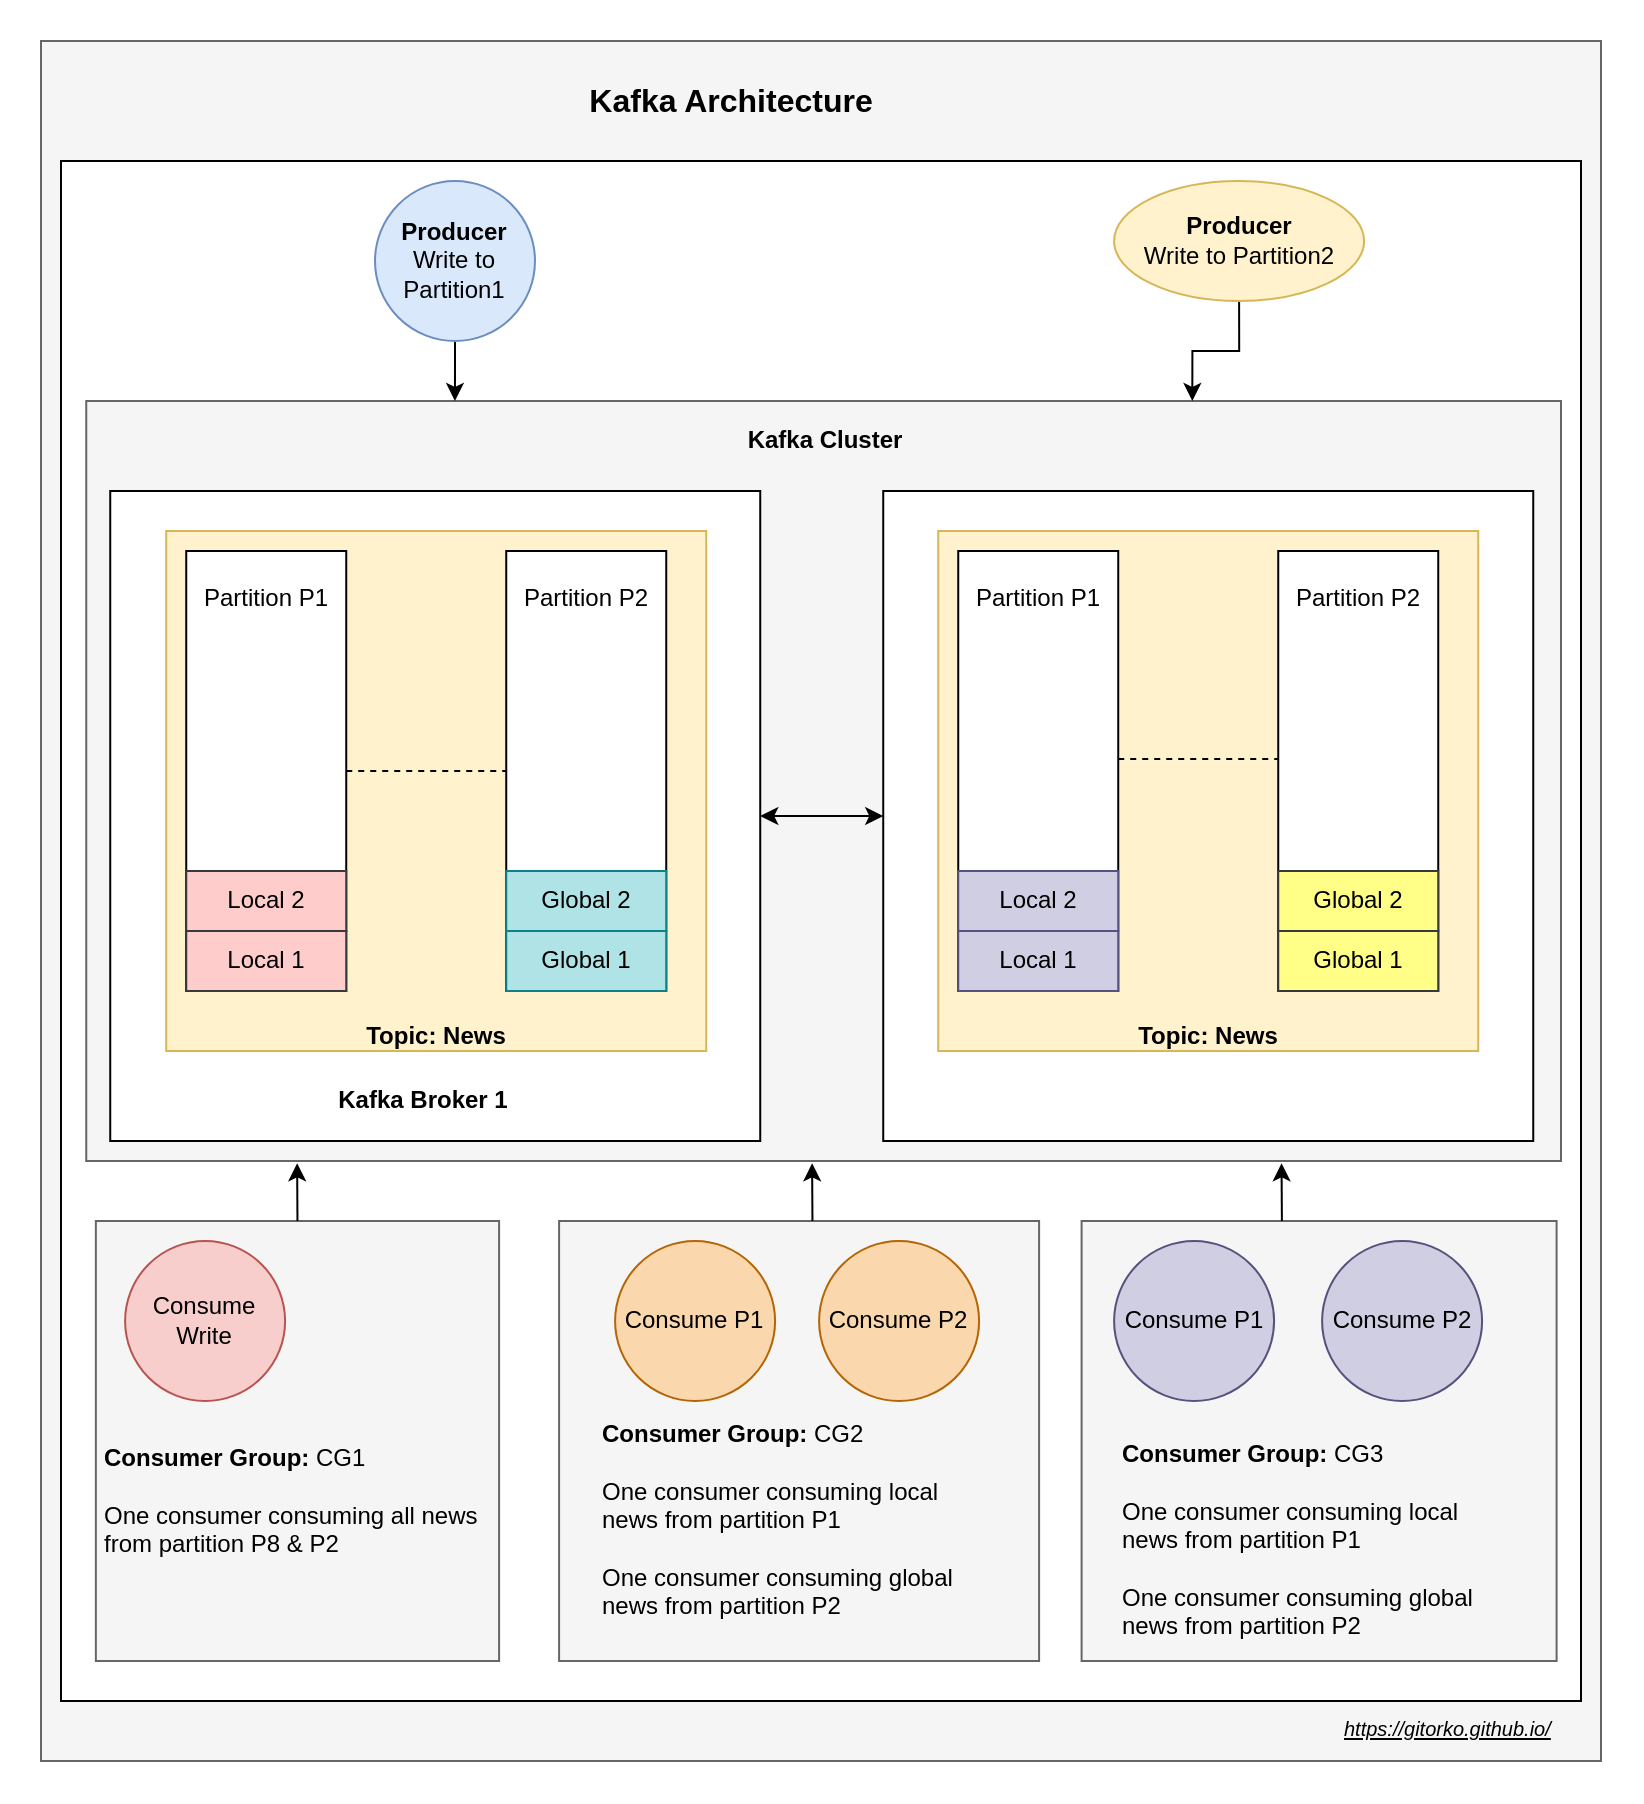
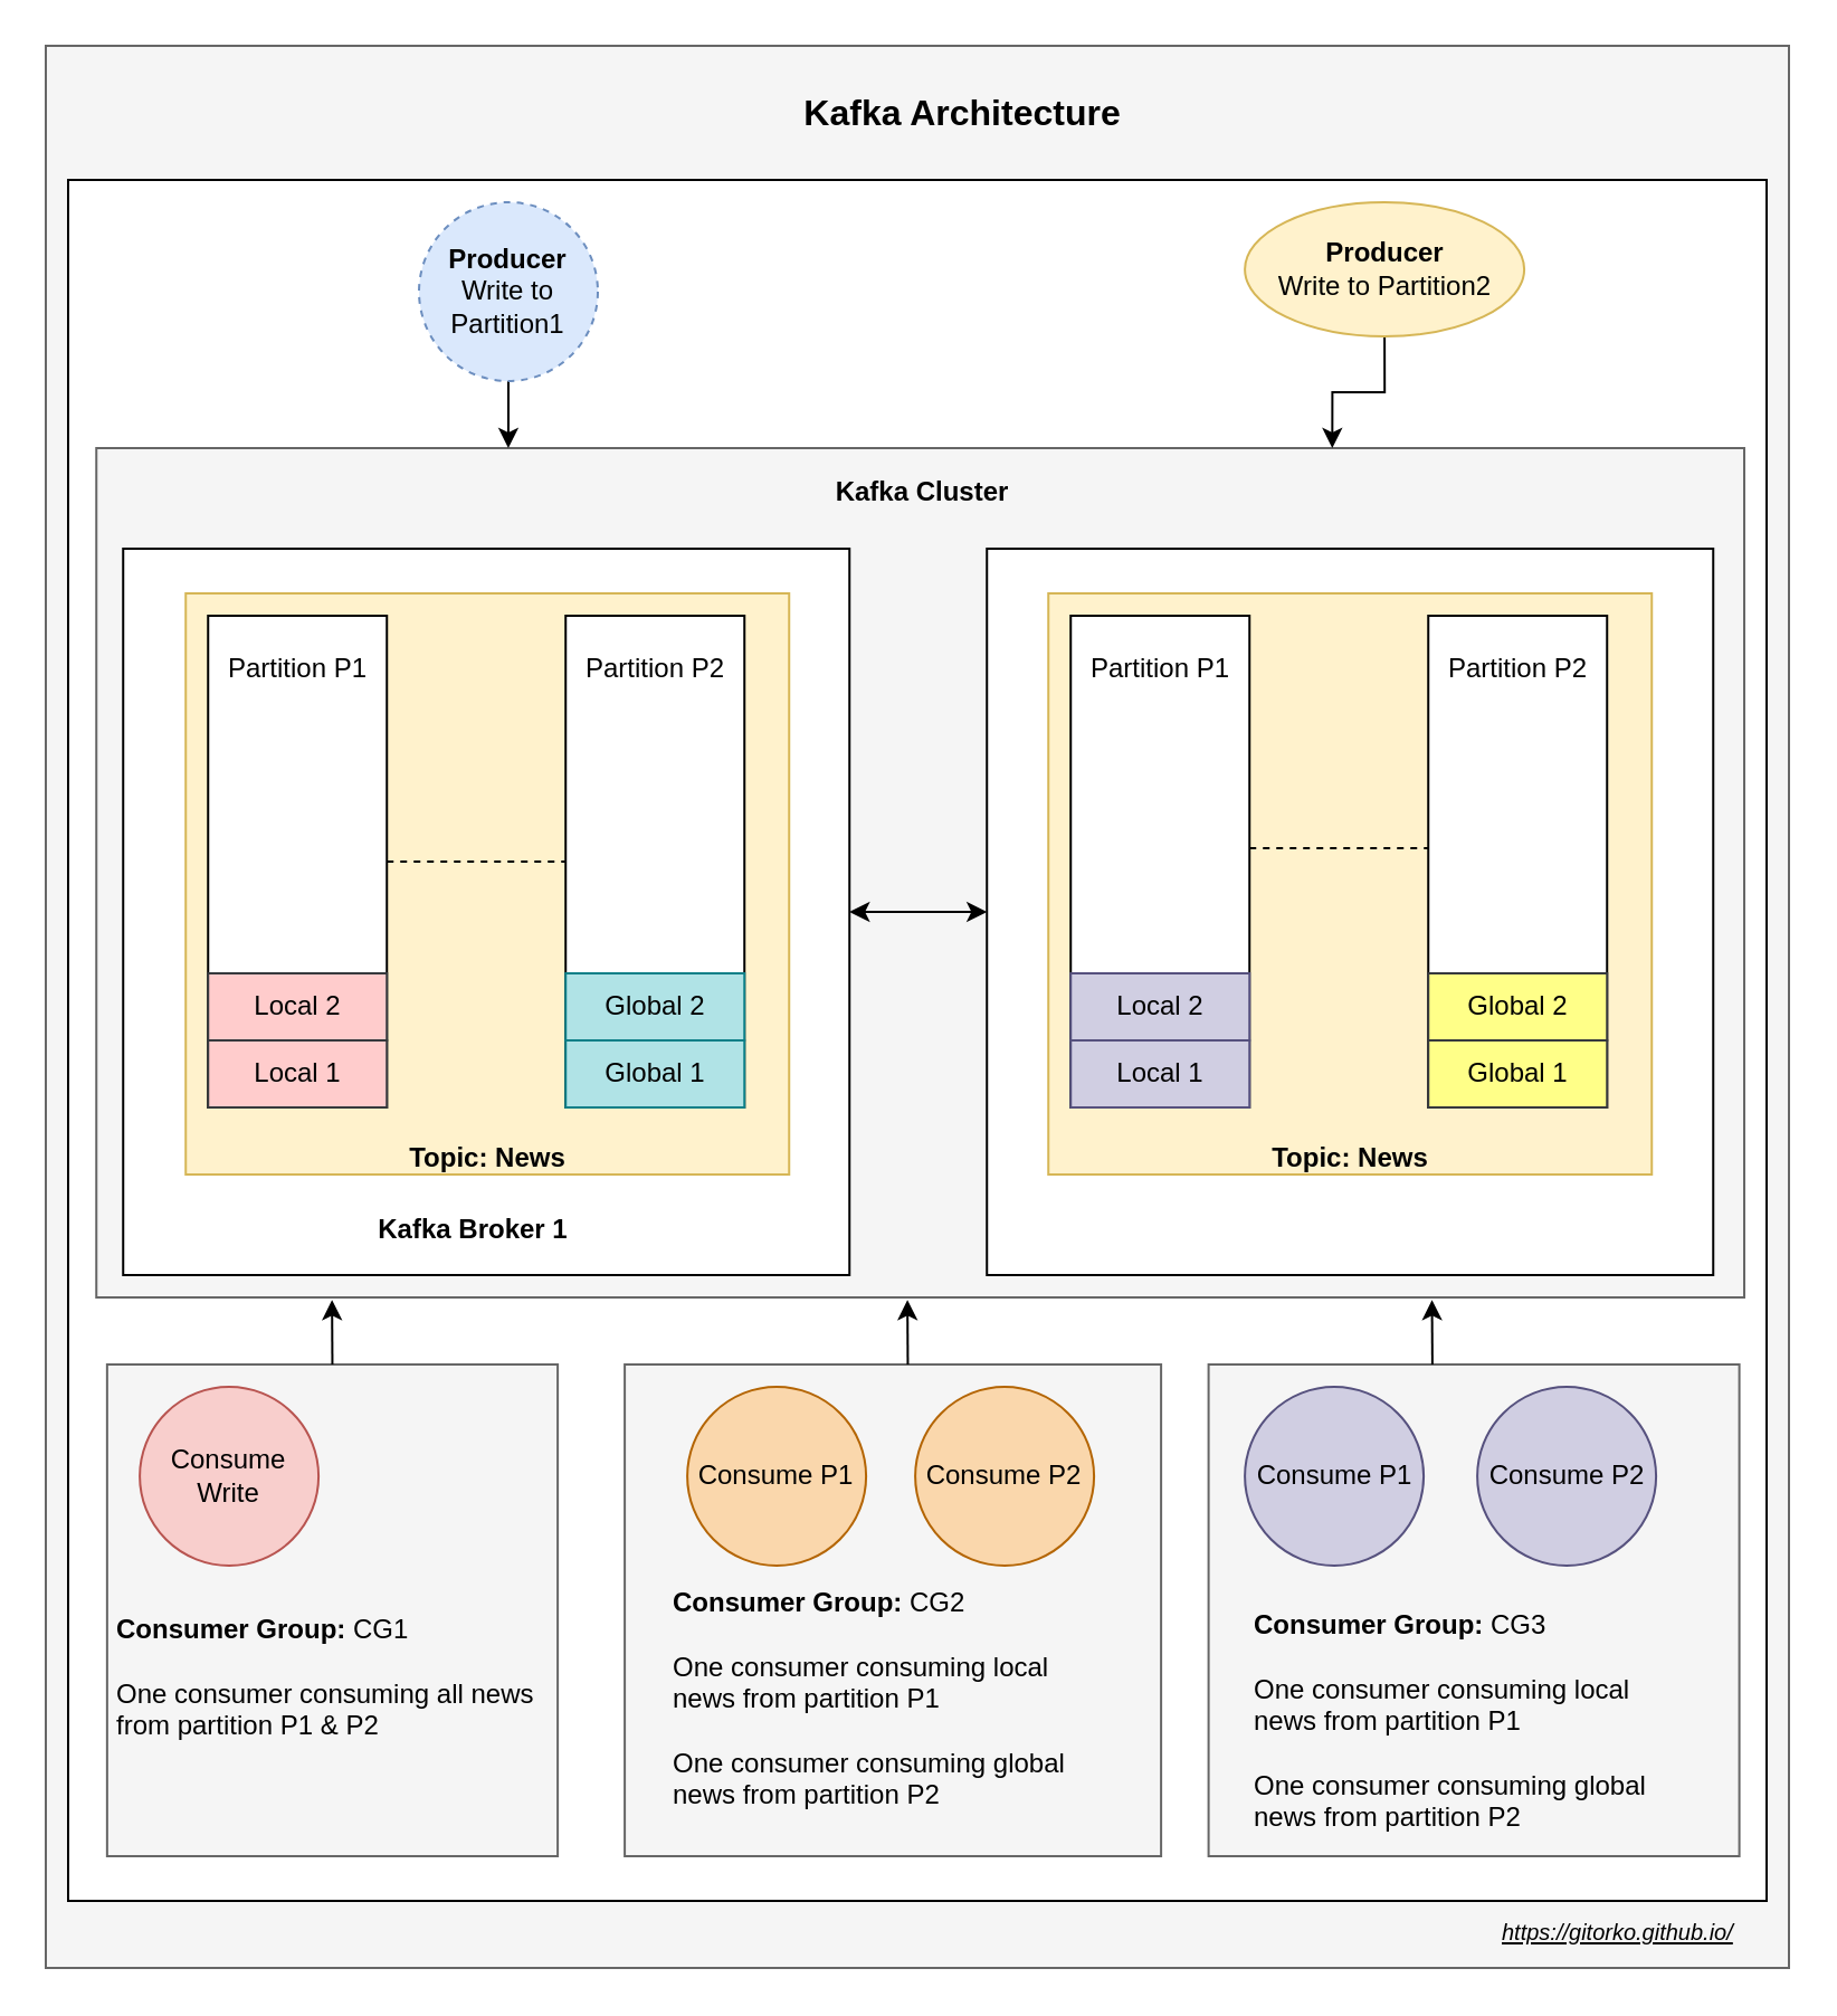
- <mxCell id="34" value="&lt;font style=&quot;font-size: 16px&quot;&gt;Kafka Architecture&lt;/font&gt;" style="text;html=1;strokeColor=none;fillColor=none;align=center;verticalAlign=middle;whiteSpace=wrap;rounded=0;fontStyle=1" parent="1" vertex="1"><mxGeometry x="282.5" y="40" width="165" height="20" as="geometry" /></mxCell>
+ <mxCell id="34" value="&lt;font style=&quot;font-size: 16px&quot;&gt;Kafka Architecture&lt;/font&gt;" style="text;html=1;strokeColor=none;fillColor=none;align=center;verticalAlign=middle;whiteSpace=wrap;rounded=0;fontStyle=1" parent="1" vertex="1"><mxGeometry x="347.5" y="40" width="165" height="20" as="geometry" /></mxCell>
- <mxCell id="16" value="&lt;b&gt;Producer&lt;/b&gt;&lt;br&gt;Write to Partition1" style="ellipse;whiteSpace=wrap;html=1;aspect=fixed;fillColor=#dae8fc;strokeColor=#6c8ebf;" parent="1" vertex="1"><mxGeometry x="187" y="90" width="80" height="80" as="geometry" /></mxCell>
+ <mxCell id="16" value="&lt;b&gt;Producer&lt;/b&gt;&lt;br&gt;Write to Partition1" style="ellipse;whiteSpace=wrap;html=1;aspect=fixed;fillColor=#dae8fc;strokeColor=#6c8ebf;dashed=1;" parent="1" vertex="1"><mxGeometry x="187" y="90" width="80" height="80" as="geometry" /></mxCell>
- <mxCell id="39" value="&lt;b&gt;Consumer Group:&lt;/b&gt;&lt;span&gt;&amp;nbsp;CG1&lt;/span&gt;&lt;br&gt;&lt;div&gt;&lt;br&gt;&lt;/div&gt;&lt;div&gt;One consumer consuming all news from partition P8 &amp;amp; P2&lt;/div&gt;" style="text;html=1;strokeColor=none;fillColor=none;align=left;verticalAlign=middle;whiteSpace=wrap;rounded=0;" parent="1" vertex="1"><mxGeometry x="50.05" y="700" width="200" height="100" as="geometry" /></mxCell>
+ <mxCell id="39" value="&lt;b&gt;Consumer Group:&lt;/b&gt;&lt;span&gt;&amp;nbsp;CG1&lt;/span&gt;&lt;br&gt;&lt;div&gt;&lt;br&gt;&lt;/div&gt;&lt;div&gt;One consumer consuming all news from partition P1 &amp;amp; P2&lt;/div&gt;" style="text;html=1;strokeColor=none;fillColor=none;align=left;verticalAlign=middle;whiteSpace=wrap;rounded=0;" parent="1" vertex="1"><mxGeometry x="50.05" y="700" width="200" height="100" as="geometry" /></mxCell>
